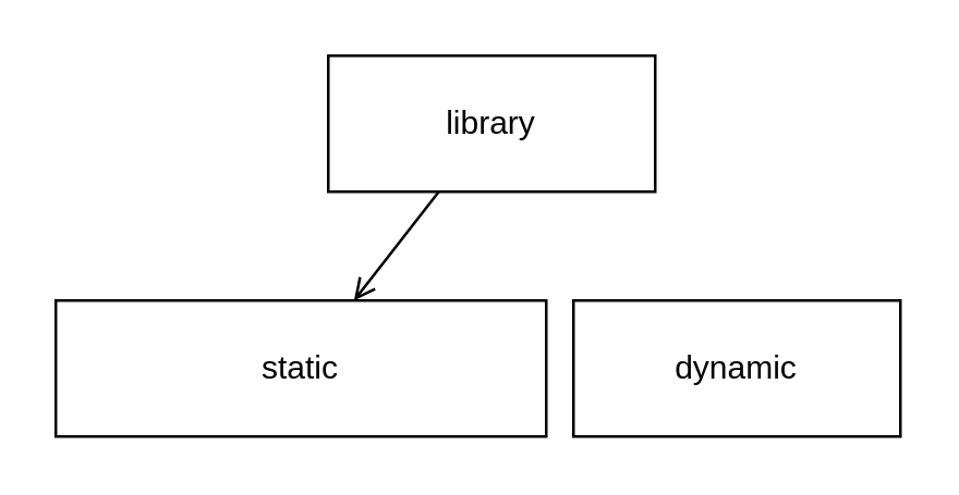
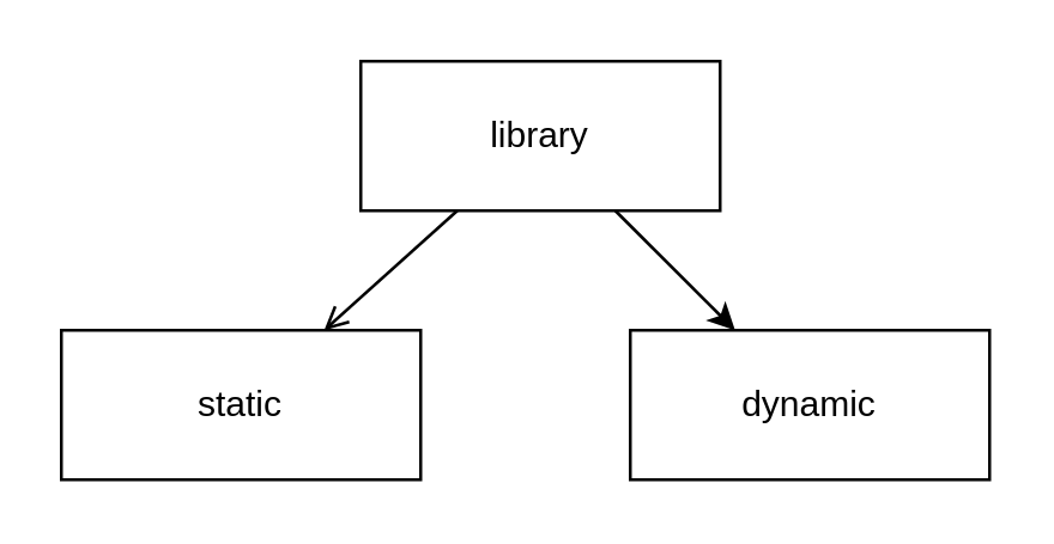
+ <mxCell id="3" style="edgeStyle=none;html=1;" edge="1" parent="1" source="4" target="6"><mxGeometry relative="1" as="geometry" /></mxCell>
- <mxCell id="5" value="static" style="rounded=0;whiteSpace=wrap;html=1;" vertex="1" parent="1"><mxGeometry x="20" y="110" width="180" height="50" as="geometry" /></mxCell>
+ <mxCell id="5" value="static" style="rounded=0;whiteSpace=wrap;html=1;" vertex="1" parent="1"><mxGeometry x="20" y="110" width="120" height="50" as="geometry" /></mxCell>
